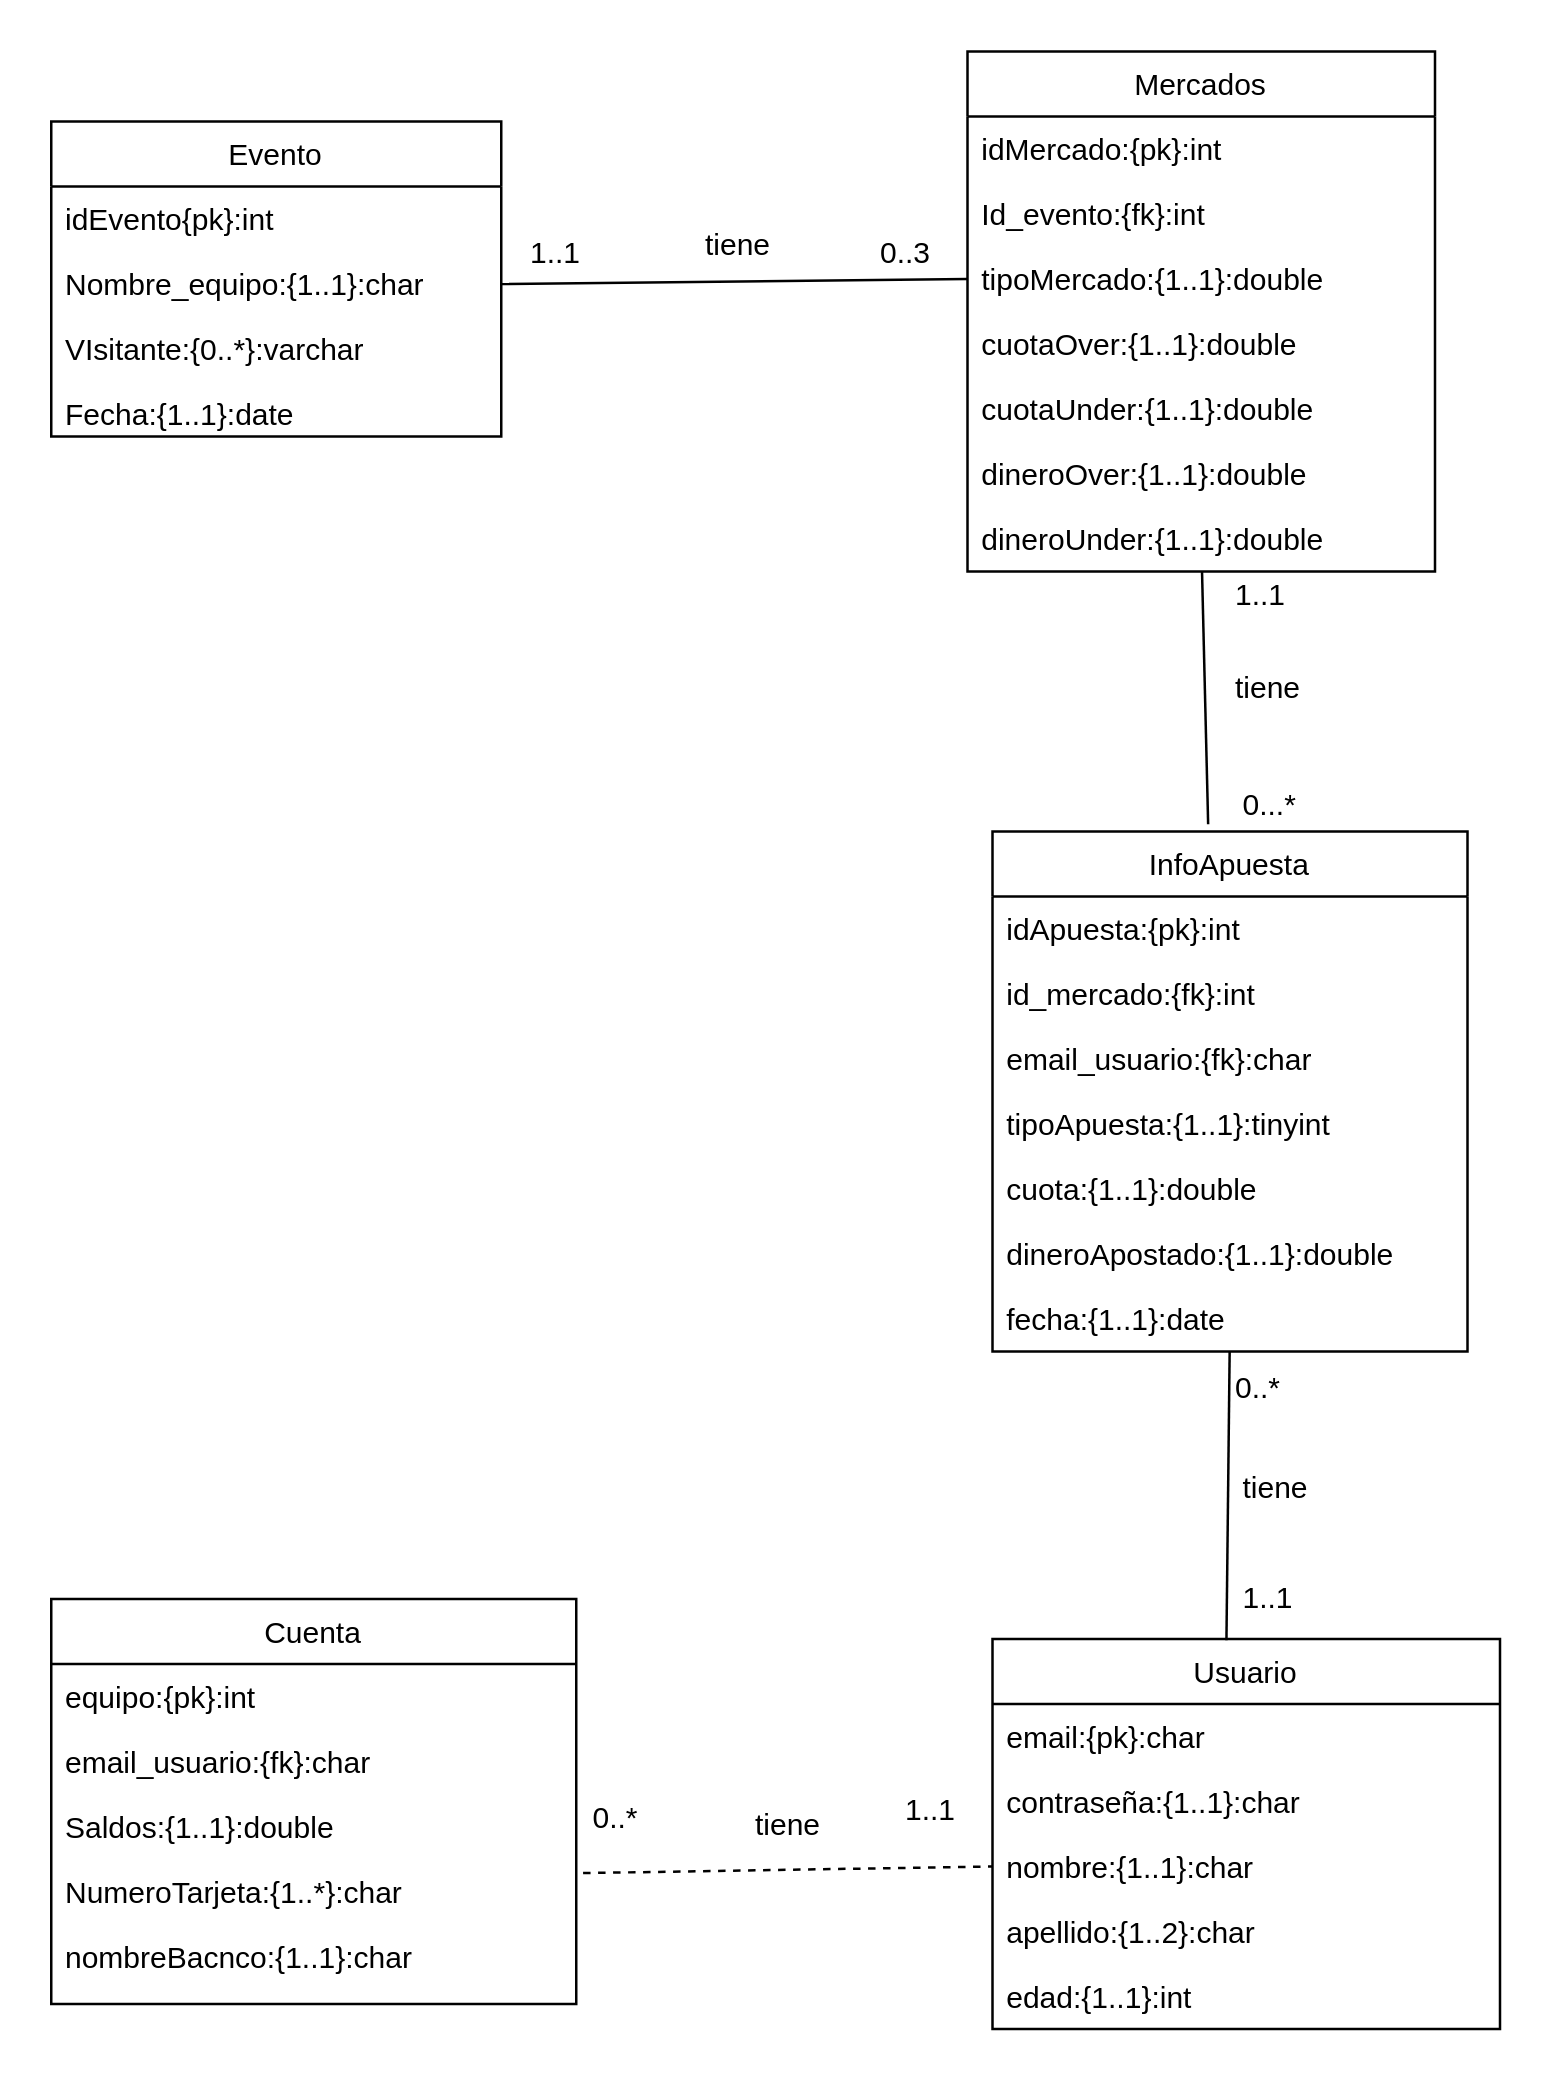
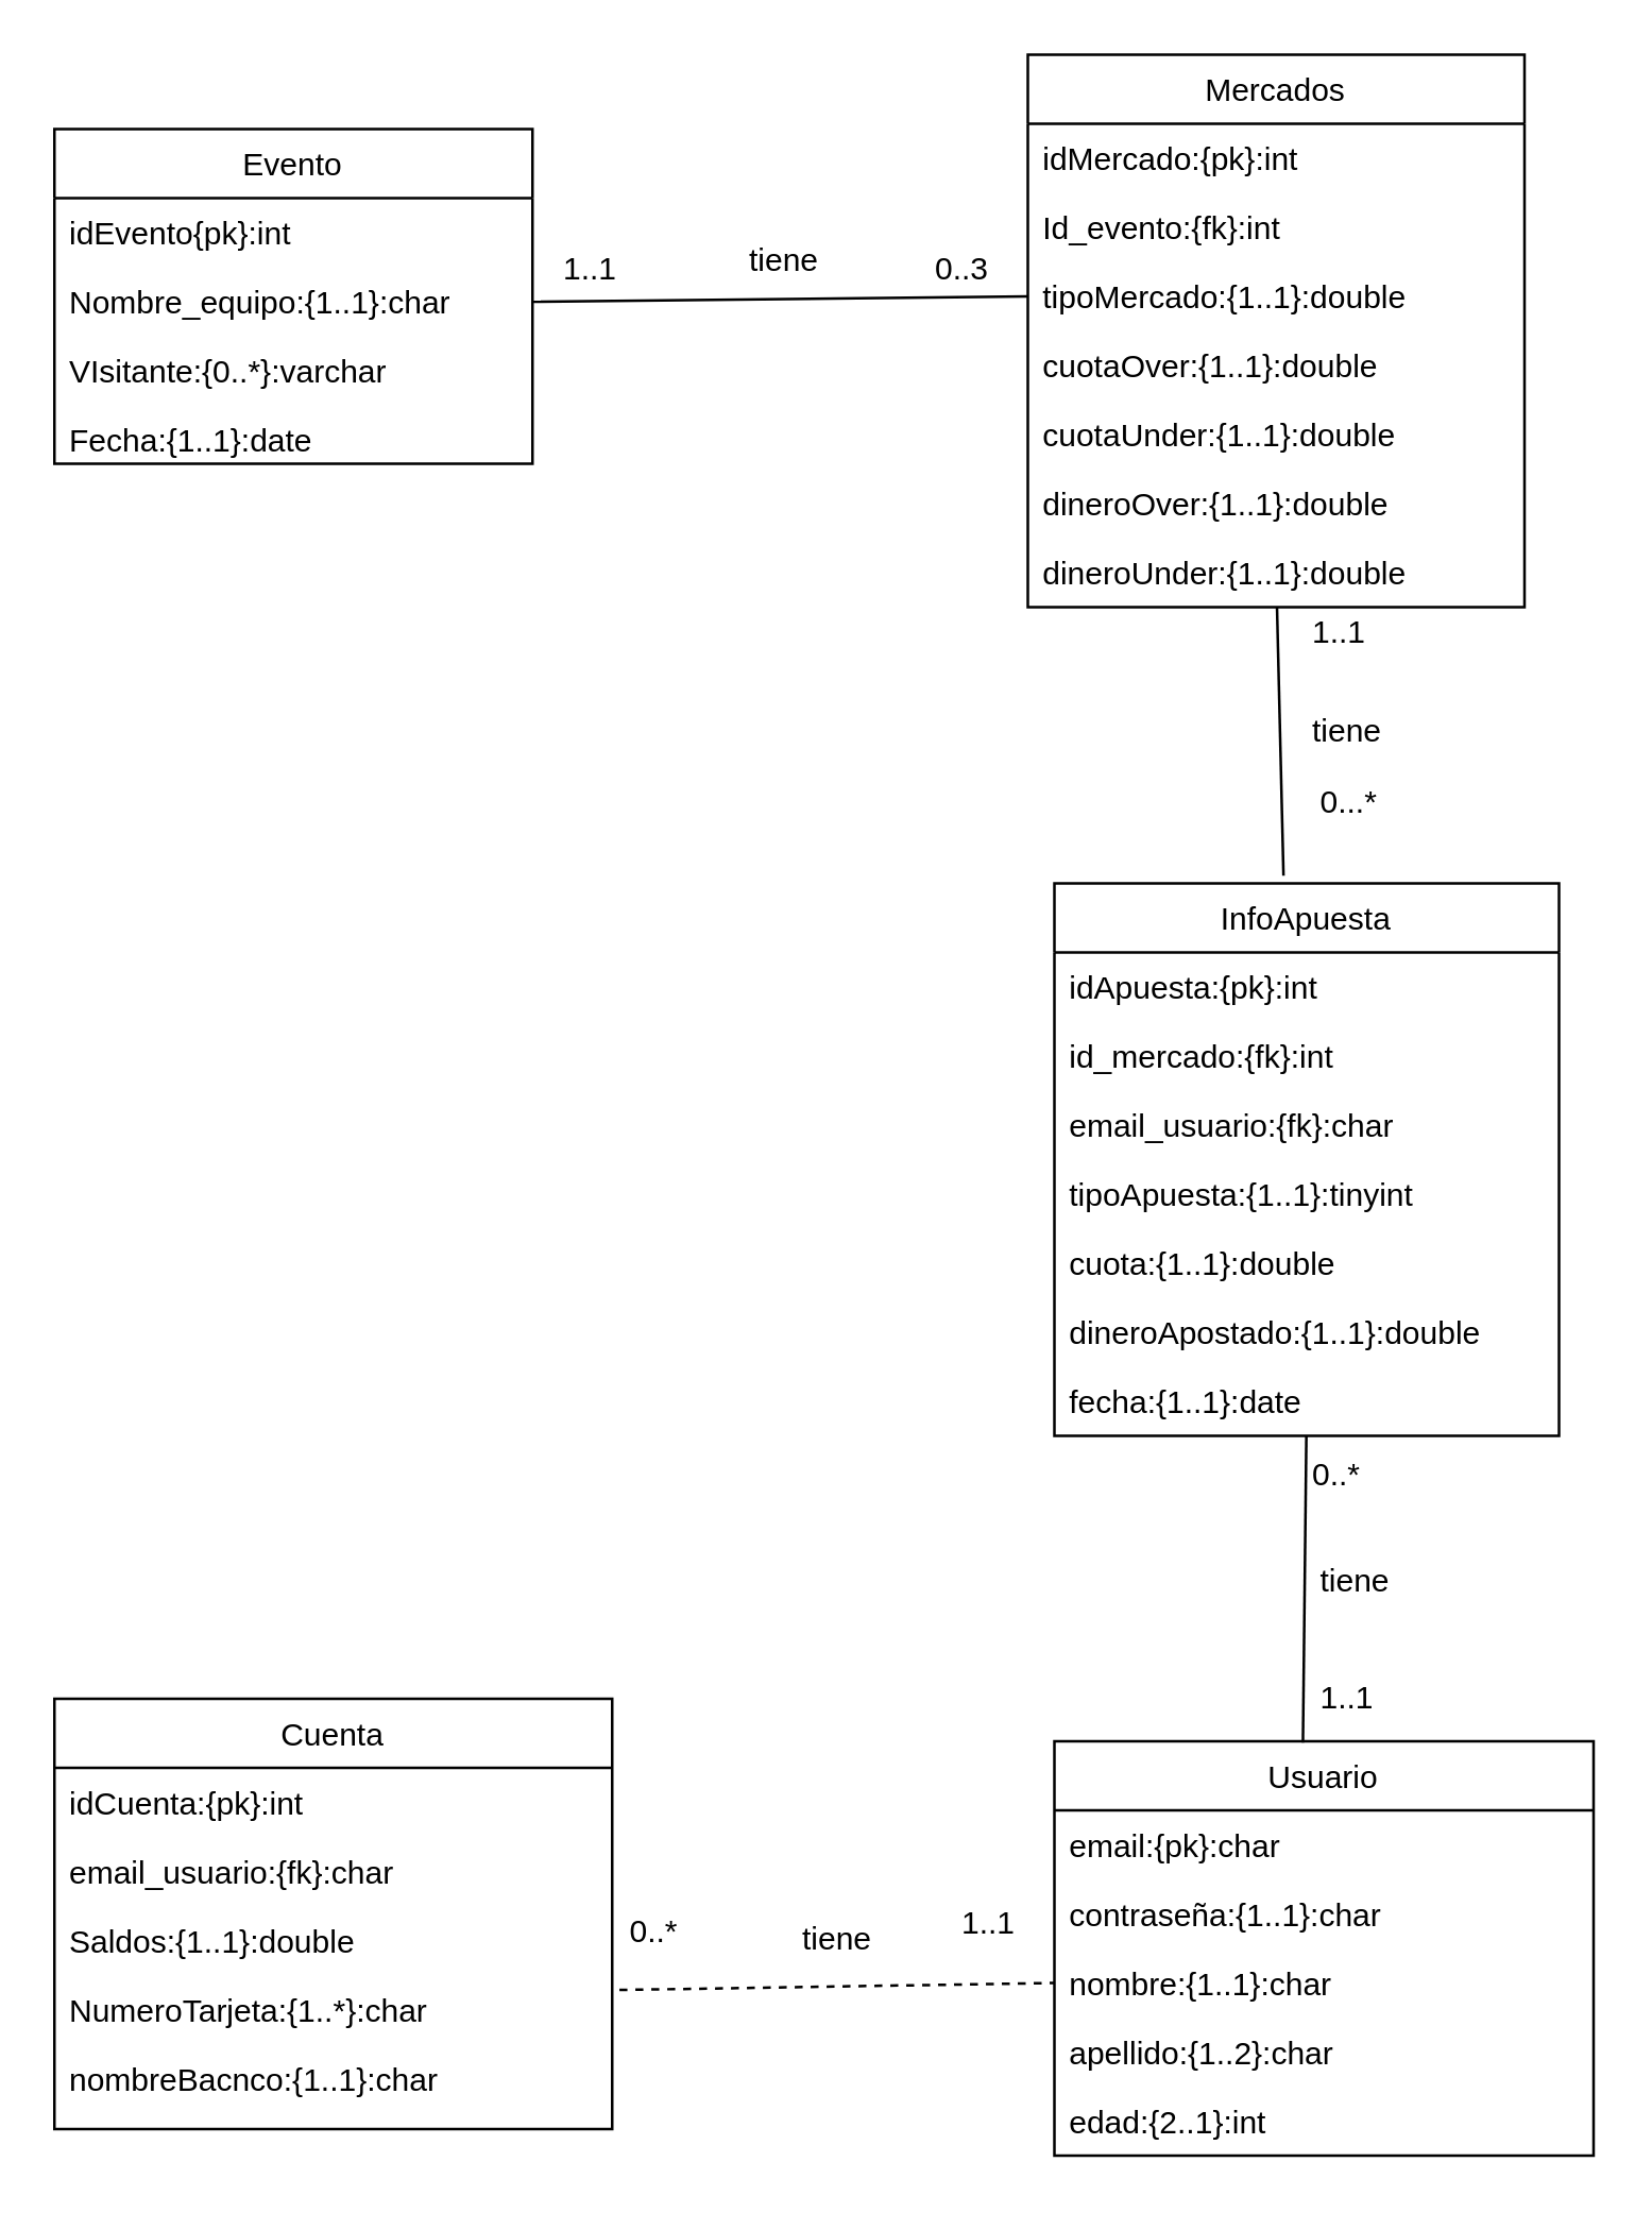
- <mxCell id="49" value="0...*" style="text;html=1;resizable=0;points=[];autosize=1;align=left;verticalAlign=top;spacingTop=-4;" parent="1" vertex="1"><mxGeometry x="494.5" y="312" width="40" height="20" as="geometry" /></mxCell>
+ <mxCell id="49" value="0...*" style="text;html=1;resizable=0;points=[];autosize=1;align=left;verticalAlign=top;spacingTop=-4;" parent="1" vertex="1"><mxGeometry x="494.5" y="292" width="40" height="20" as="geometry" /></mxCell>
- <mxCell id="42" value="equipo:{pk}:int" style="text;strokeColor=none;fillColor=none;align=left;verticalAlign=top;spacingLeft=4;spacingRight=4;overflow=hidden;rotatable=0;points=[[0,0.5],[1,0.5]];portConstraint=eastwest;" parent="41" vertex="1"><mxGeometry y="26" width="210" height="26" as="geometry" /></mxCell>
+ <mxCell id="42" value="idCuenta:{pk}:int" style="text;strokeColor=none;fillColor=none;align=left;verticalAlign=top;spacingLeft=4;spacingRight=4;overflow=hidden;rotatable=0;points=[[0,0.5],[1,0.5]];portConstraint=eastwest;" parent="41" vertex="1"><mxGeometry y="26" width="210" height="26" as="geometry" /></mxCell>
- <mxCell id="24" value="edad:{1..1}:int" style="text;strokeColor=none;fillColor=none;align=left;verticalAlign=top;spacingLeft=4;spacingRight=4;overflow=hidden;rotatable=0;points=[[0,0.5],[1,0.5]];portConstraint=eastwest;" parent="19" vertex="1"><mxGeometry y="130" width="203" height="26" as="geometry" /></mxCell>
+ <mxCell id="24" value="edad:{2..1}:int" style="text;strokeColor=none;fillColor=none;align=left;verticalAlign=top;spacingLeft=4;spacingRight=4;overflow=hidden;rotatable=0;points=[[0,0.5],[1,0.5]];portConstraint=eastwest;" parent="19" vertex="1"><mxGeometry y="130" width="203" height="26" as="geometry" /></mxCell>
